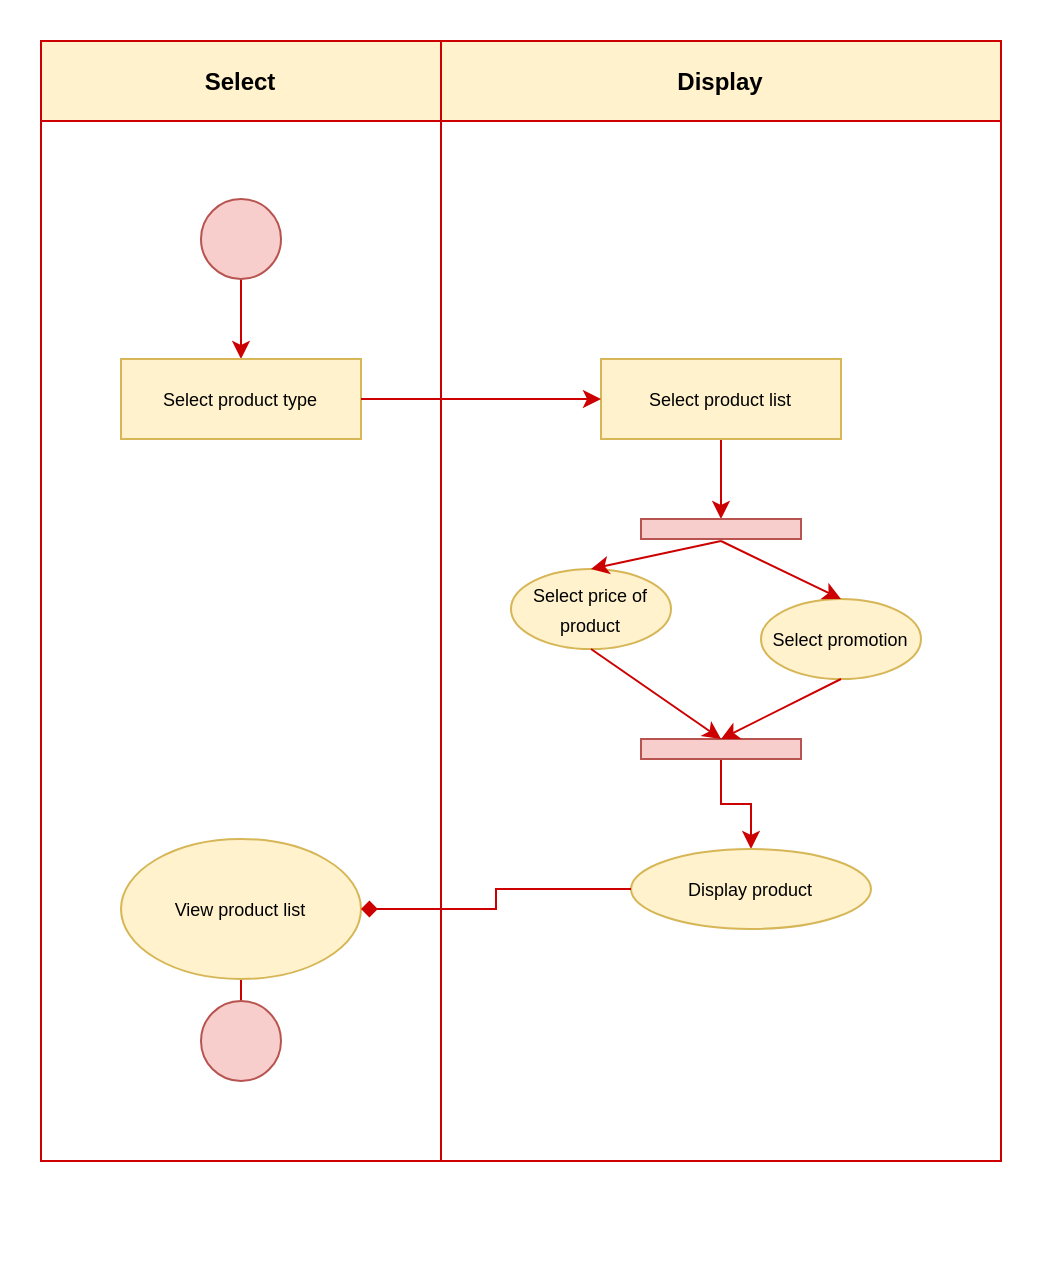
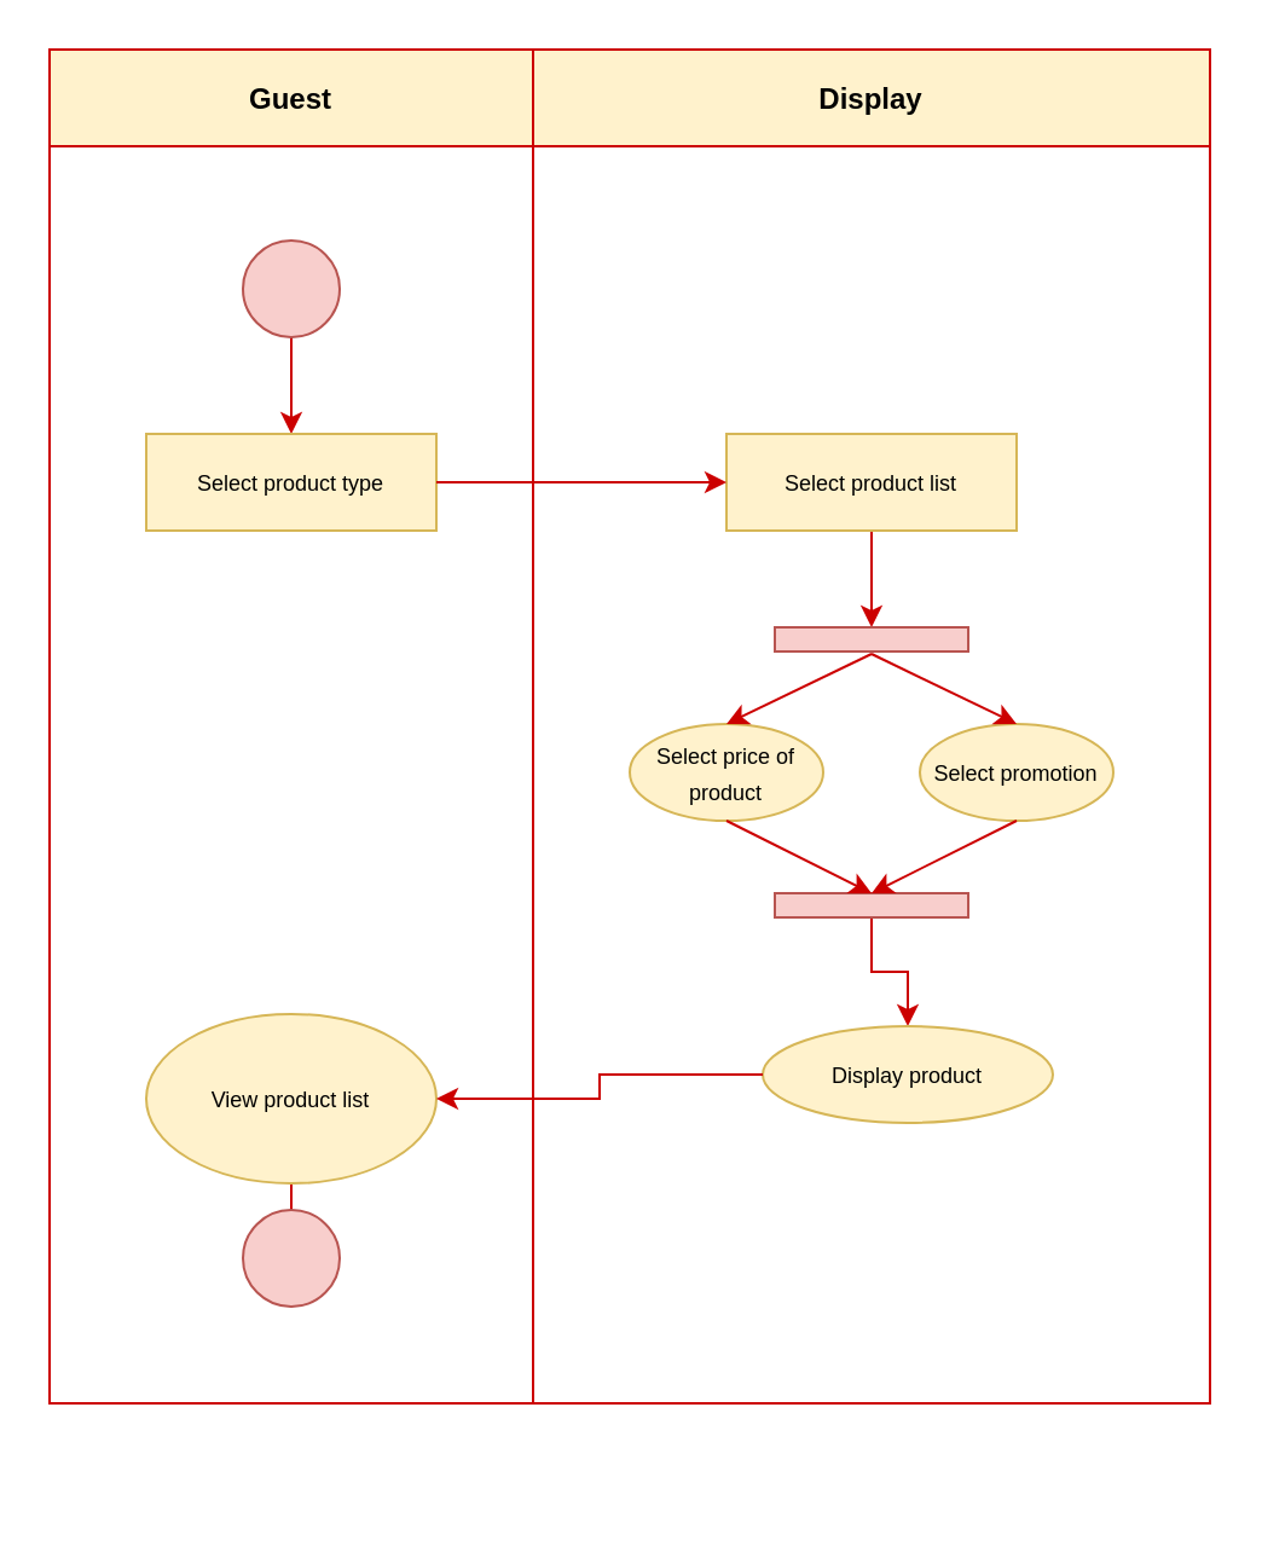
- <mxCell id="3" value="Select" style="swimlane;startSize=40;fillColor=#fff2cc;strokeColor=#CC0000;" vertex="1" parent="2"><mxGeometry y="-40" width="200" height="560" as="geometry" /></mxCell>
+ <mxCell id="3" value="Guest" style="swimlane;startSize=40;fillColor=#fff2cc;strokeColor=#CC0000;" vertex="1" parent="2"><mxGeometry y="-40" width="200" height="560" as="geometry" /></mxCell>
- <mxCell id="14" value="&lt;font style=&quot;font-size: 9px;&quot;&gt;Select price of product&lt;/font&gt;" style="ellipse;whiteSpace=wrap;html=1;fillColor=#fff2cc;strokeColor=#d6b656;" vertex="1" parent="10"><mxGeometry x="35" y="264" width="80" height="40" as="geometry" /></mxCell>
+ <mxCell id="14" value="&lt;font style=&quot;font-size: 9px;&quot;&gt;Select price of product&lt;/font&gt;" style="ellipse;whiteSpace=wrap;html=1;fillColor=#fff2cc;strokeColor=#d6b656;" vertex="1" parent="10"><mxGeometry x="40" y="279" width="80" height="40" as="geometry" /></mxCell>
- <mxCell id="22" value="" style="edgeStyle=orthogonalEdgeStyle;rounded=0;orthogonalLoop=1;jettySize=auto;html=1;strokeColor=#CC0000;fontSize=9;endArrow=diamond;" edge="1" parent="2" source="18" target="8"><mxGeometry relative="1" as="geometry" /></mxCell>
+ <mxCell id="22" value="" style="edgeStyle=orthogonalEdgeStyle;rounded=0;orthogonalLoop=1;jettySize=auto;html=1;strokeColor=#CC0000;fontSize=9;" edge="1" parent="2" source="18" target="8"><mxGeometry relative="1" as="geometry" /></mxCell>
